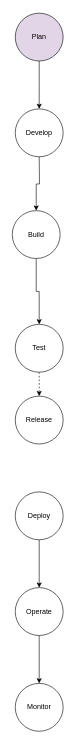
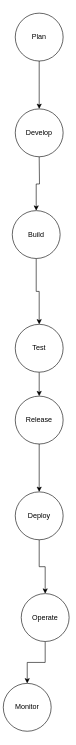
- <mxCell id="3" value="Plan" style="ellipse;whiteSpace=wrap;html=1;aspect=fixed;fillColor=#e1d5e7;" vertex="1" parent="1"><mxGeometry x="25" y="20" width="80" height="80" as="geometry" /></mxCell>
+ <mxCell id="3" value="Plan" style="ellipse;whiteSpace=wrap;html=1;aspect=fixed;" vertex="1" parent="1"><mxGeometry x="25" y="20" width="80" height="80" as="geometry" /></mxCell>
- <mxCell id="7" value="" style="edgeStyle=orthogonalEdgeStyle;rounded=0;orthogonalLoop=1;jettySize=auto;html=1;dashed=1;" edge="1" parent="1" source="8" target="10"><mxGeometry relative="1" as="geometry" /></mxCell>
+ <mxCell id="7" value="" style="edgeStyle=orthogonalEdgeStyle;rounded=0;orthogonalLoop=1;jettySize=auto;html=1;" edge="1" parent="1" source="8" target="10"><mxGeometry relative="1" as="geometry" /></mxCell>
+ <mxCell id="9" value="" style="edgeStyle=orthogonalEdgeStyle;rounded=0;orthogonalLoop=1;jettySize=auto;html=1;" edge="1" parent="1" source="10" target="12"><mxGeometry relative="1" as="geometry" /></mxCell>
- <mxCell id="14" value="Operate" style="ellipse;whiteSpace=wrap;html=1;aspect=fixed;" vertex="1" parent="1"><mxGeometry x="25" y="980" width="80" height="80" as="geometry" /></mxCell>
+ <mxCell id="14" value="Operate" style="ellipse;whiteSpace=wrap;html=1;aspect=fixed;" vertex="1" parent="1"><mxGeometry x="35" y="990" width="80" height="80" as="geometry" /></mxCell>
- <mxCell id="15" value="Monitor" style="ellipse;whiteSpace=wrap;html=1;aspect=fixed;" vertex="1" parent="1"><mxGeometry x="25" y="1140" width="80" height="80" as="geometry" /></mxCell>
+ <mxCell id="15" value="Monitor" style="ellipse;whiteSpace=wrap;html=1;aspect=fixed;" vertex="1" parent="1"><mxGeometry x="5" y="1140" width="80" height="80" as="geometry" /></mxCell>
